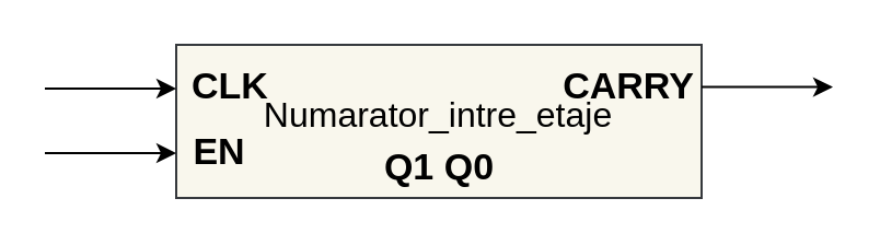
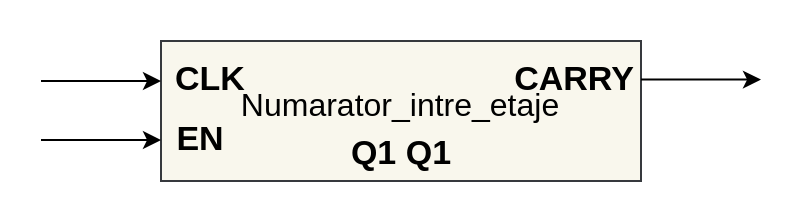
- <mxCell id="10" value="&lt;font color=&quot;#000000&quot;&gt;&lt;span style=&quot;font-size: 17px;&quot;&gt;&lt;b&gt;Q1 Q0&lt;/b&gt;&lt;/span&gt;&lt;/font&gt;" style="text;html=1;strokeColor=none;fillColor=none;align=center;verticalAlign=middle;whiteSpace=wrap;rounded=0;" vertex="1" parent="1"><mxGeometry x="156.5" y="67" width="87" height="20" as="geometry" /></mxCell>
+ <mxCell id="10" value="&lt;font color=&quot;#000000&quot;&gt;&lt;span style=&quot;font-size: 17px;&quot;&gt;&lt;b&gt;Q1 Q1&lt;/b&gt;&lt;/span&gt;&lt;/font&gt;" style="text;html=1;strokeColor=none;fillColor=none;align=center;verticalAlign=middle;whiteSpace=wrap;rounded=0;" vertex="1" parent="1"><mxGeometry x="156.5" y="67" width="87" height="20" as="geometry" /></mxCell>
